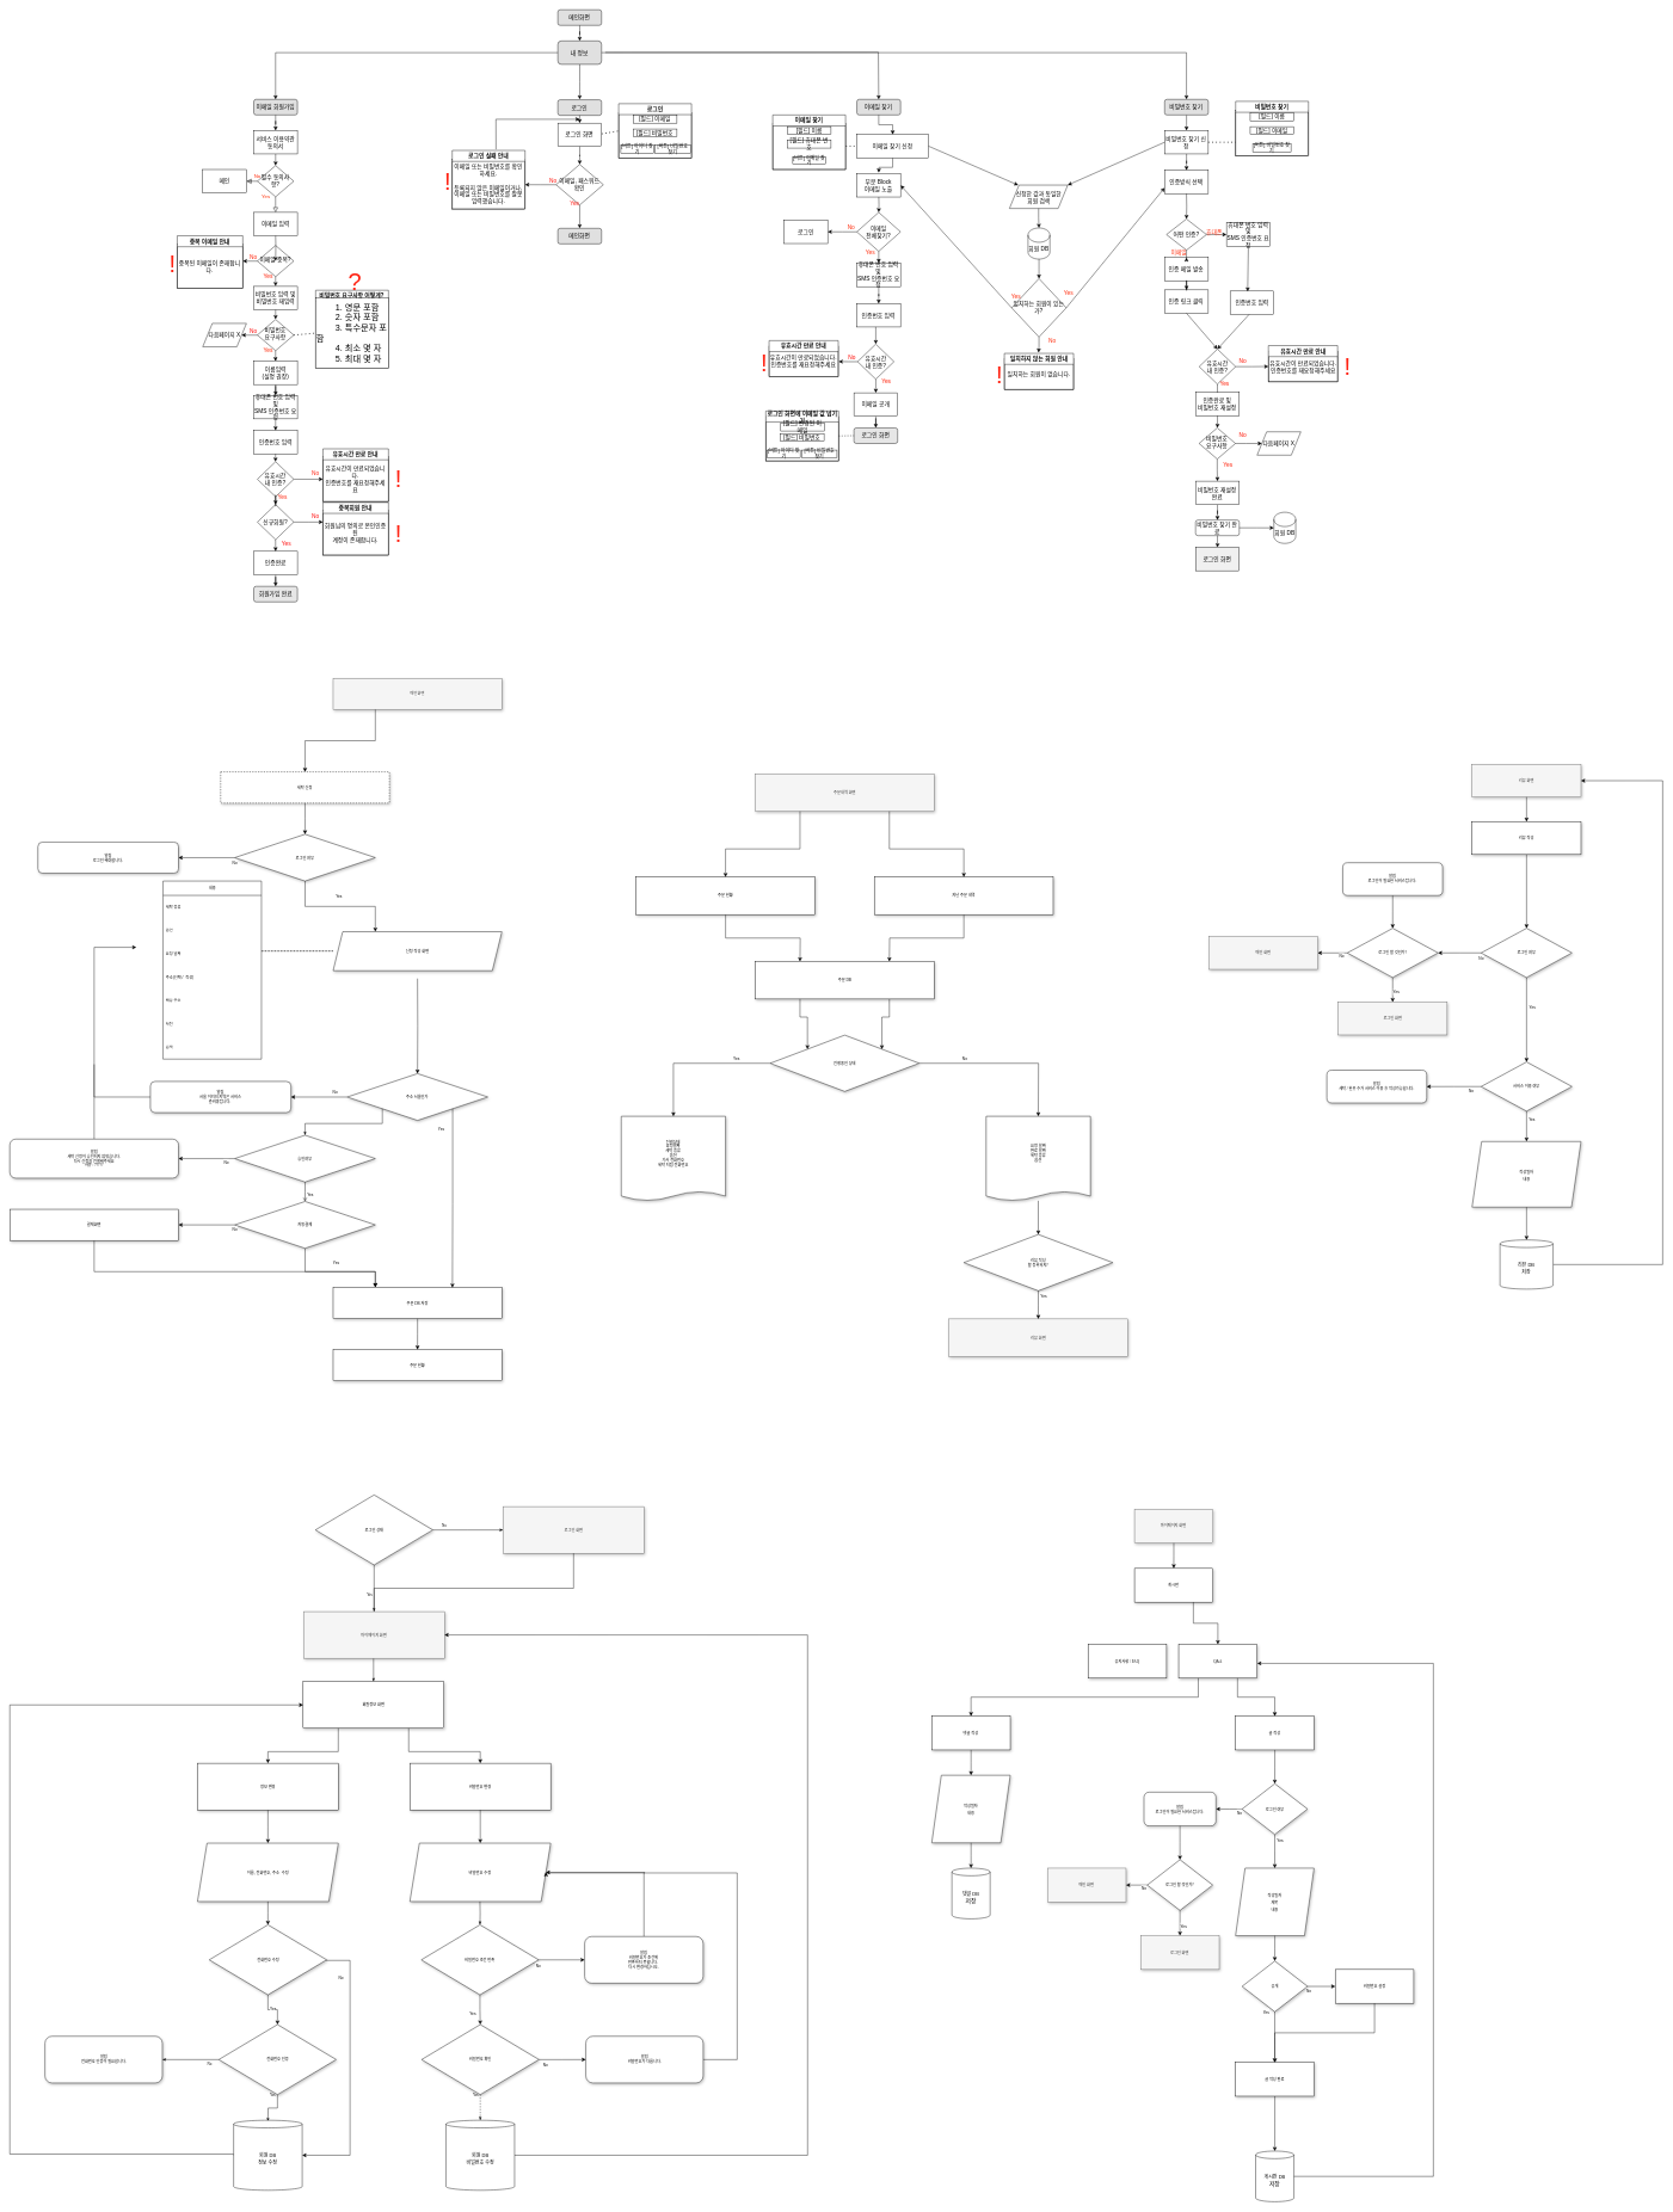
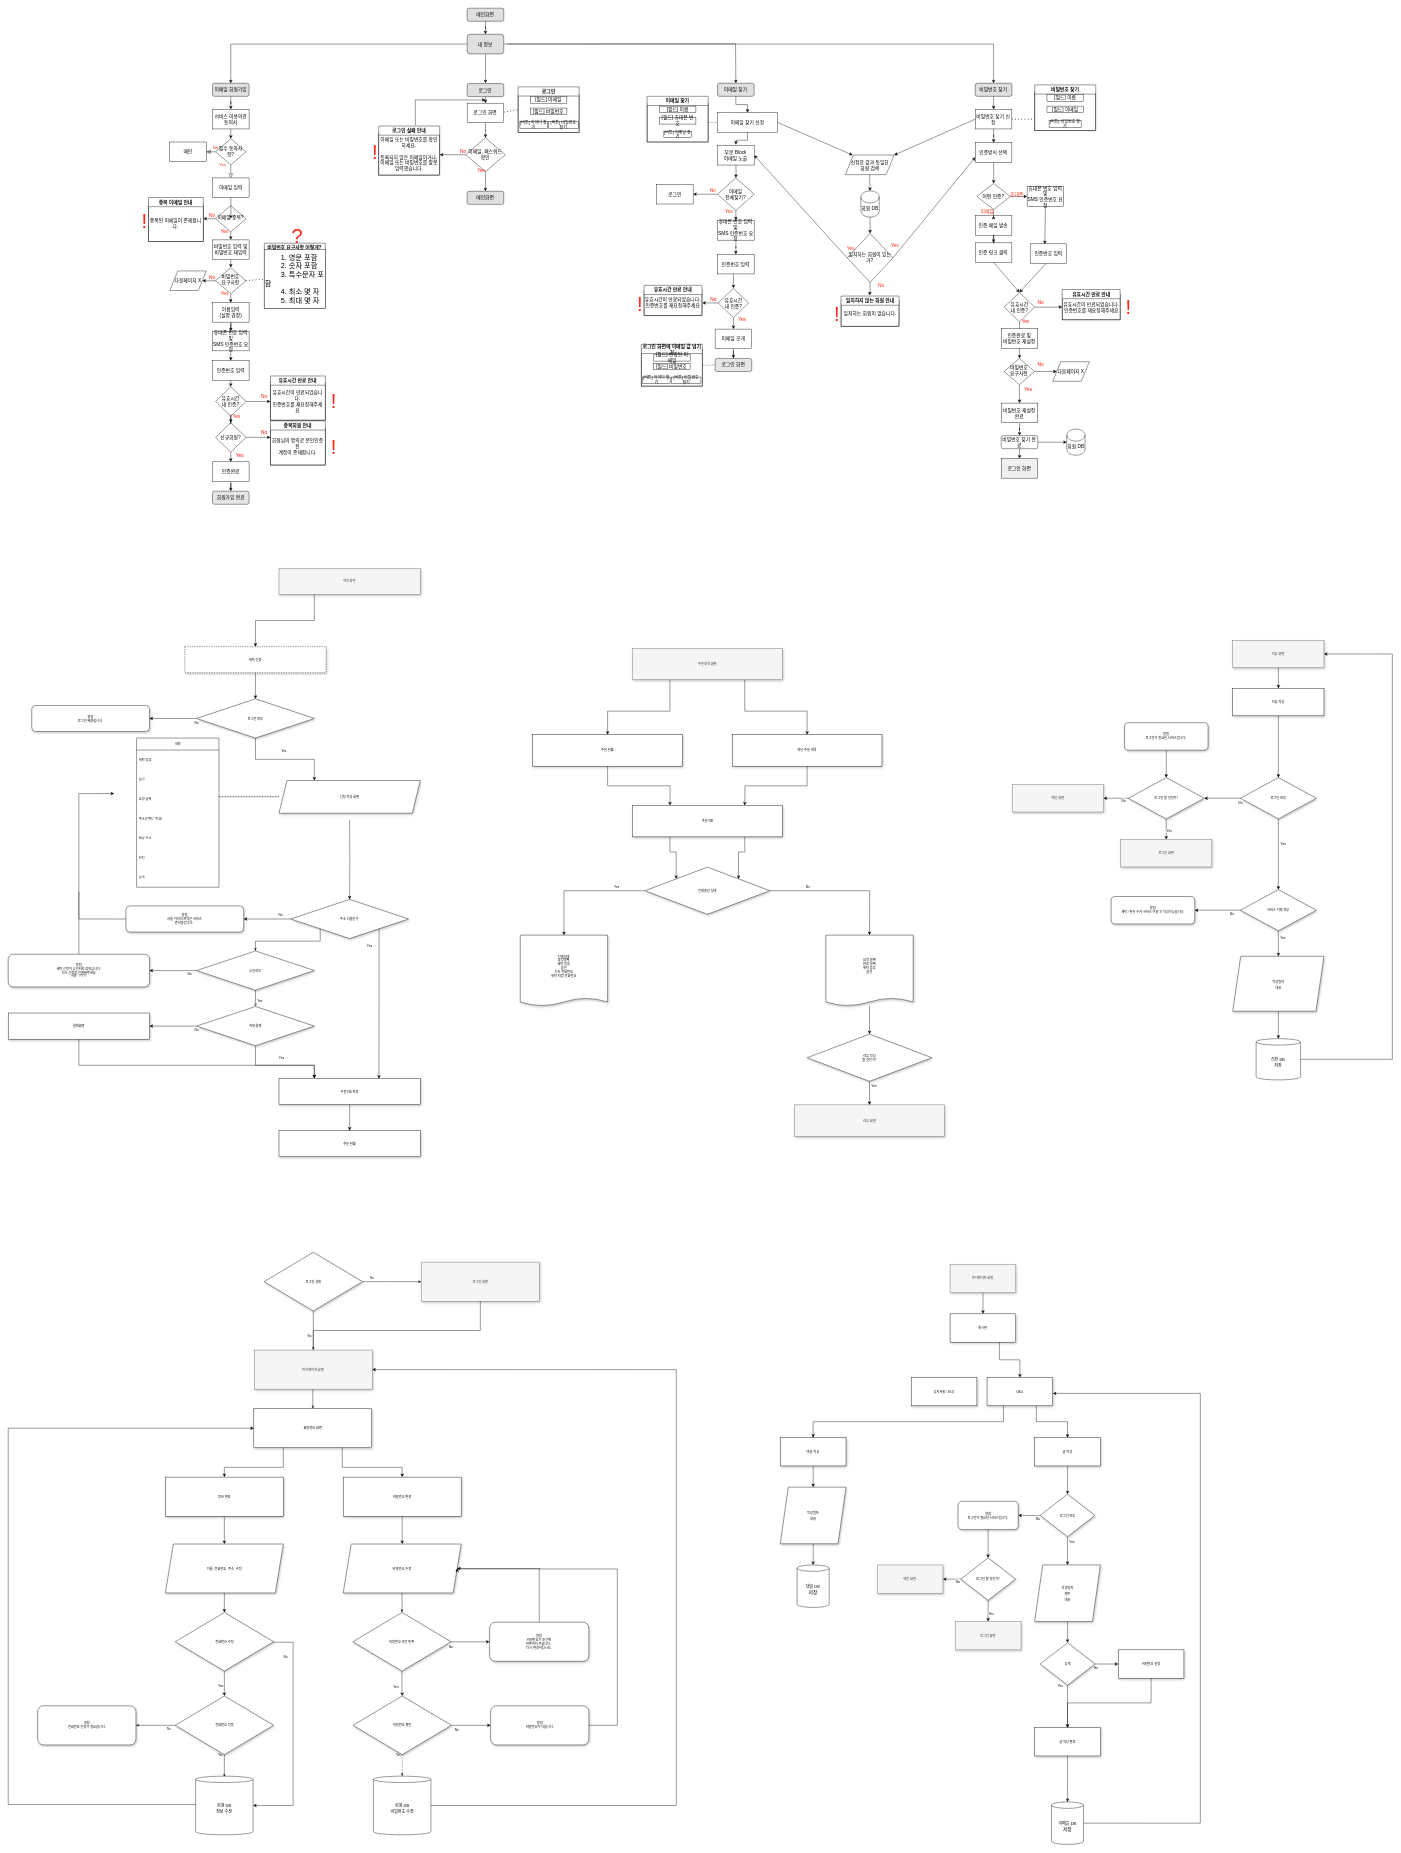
- <mxCell id="376" value="리뷰 작성&lt;br&gt;할 등록되지?" style="rhombus;whiteSpace=wrap;html=1;rounded=0;shadow=1;labelBackgroundColor=none;strokeWidth=1;fontFamily=Verdana;fontSize=8;align=center;container=0;" parent="358" vertex="1"><mxGeometry x="717.059" y="964.605" width="311.765" height="117.874" as="geometry" /></mxCell>
+ <mxCell id="376" value="리뷰 작성&lt;br&gt;할 것인가?" style="rhombus;whiteSpace=wrap;html=1;rounded=0;shadow=1;labelBackgroundColor=none;strokeWidth=1;fontFamily=Verdana;fontSize=8;align=center;container=0;" parent="358" vertex="1"><mxGeometry x="717.059" y="964.605" width="311.765" height="117.874" as="geometry" /></mxCell>
- <mxCell id="25" value="전화번호 인증" style="rhombus;whiteSpace=wrap;html=1;rounded=0;shadow=1;labelBackgroundColor=none;strokeWidth=1;fontFamily=Verdana;fontSize=8;align=center;container=0;" parent="2" vertex="1"><mxGeometry x="437.5" y="1109.101" width="245.588" height="146.577" as="geometry" /></mxCell>
+ <mxCell id="25" value="전화번호 인증" style="rhombus;whiteSpace=wrap;html=1;rounded=0;shadow=1;labelBackgroundColor=none;strokeWidth=1;fontFamily=Verdana;fontSize=8;align=center;container=0;" parent="2" vertex="1"><mxGeometry x="417.5" y="1109.101" width="245.588" height="146.577" as="geometry" /></mxCell>
- <mxCell id="46" value="&lt;font size=&quot;1&quot;&gt;게시판 DB&lt;br&gt;&lt;/font&gt;저장" style="shape=cylinder3;whiteSpace=wrap;html=1;boundedLbl=1;backgroundOutline=1;size=7.974;" parent="45" vertex="1"><mxGeometry x="677.982" y="1343.902" width="80.085" height="106.098" as="geometry" /></mxCell>
+ <mxCell id="46" value="&lt;font size=&quot;1&quot;&gt;이메일 DB&lt;br&gt;&lt;/font&gt;저장" style="shape=cylinder3;whiteSpace=wrap;html=1;boundedLbl=1;backgroundOutline=1;size=7.974;" parent="45" vertex="1"><mxGeometry x="677.982" y="1343.902" width="80.085" height="106.098" as="geometry" /></mxCell>
